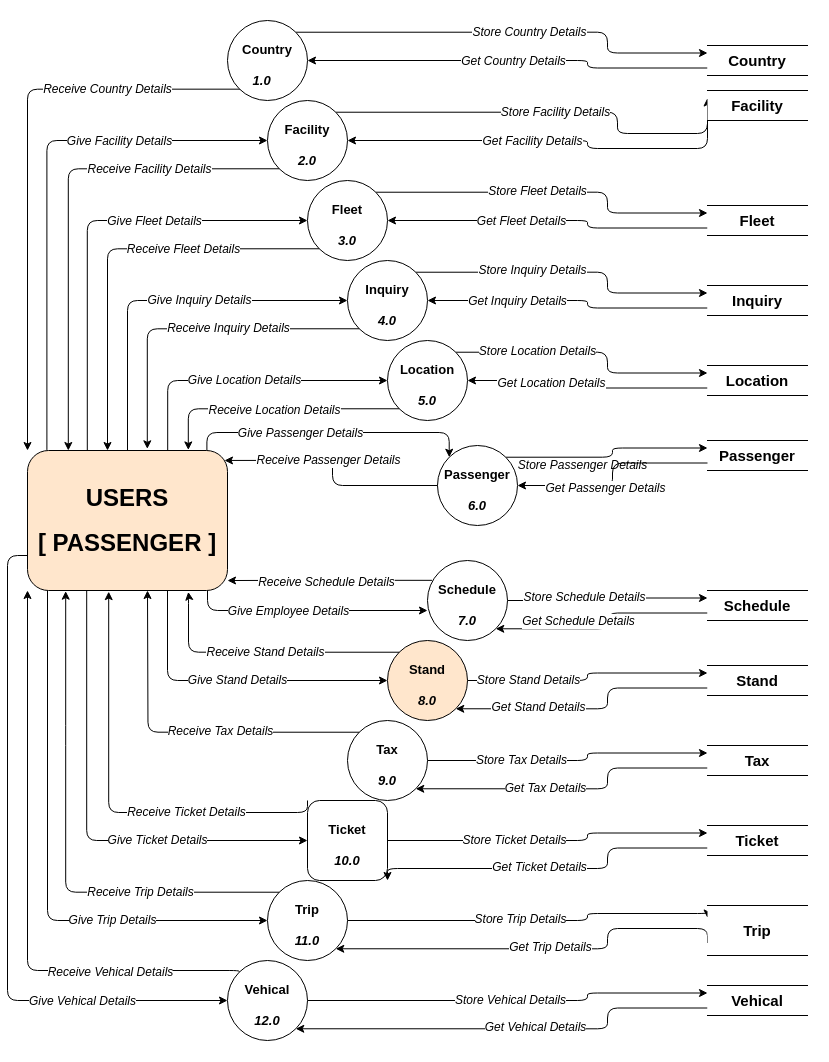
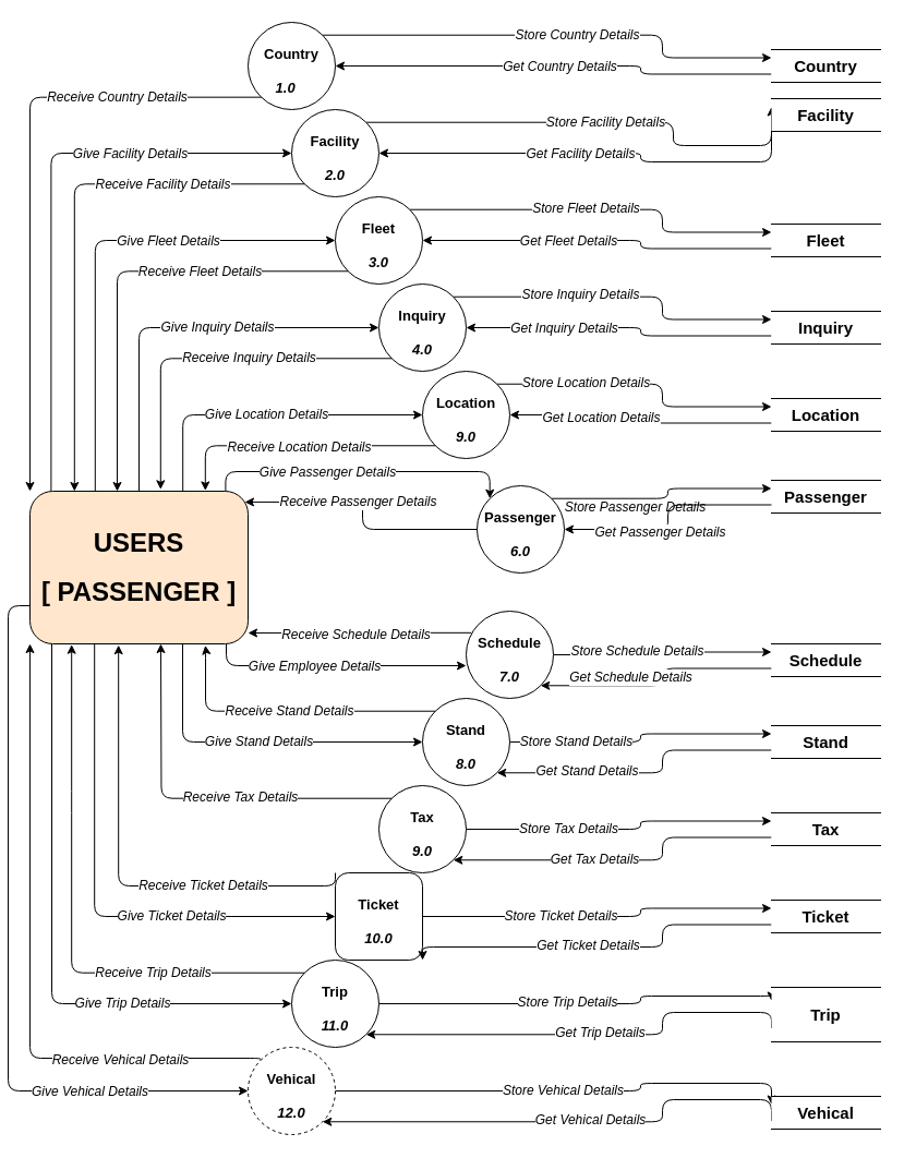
- <mxCell id="39" value="Location&lt;br style=&quot;font-size: 13px;&quot;&gt;&lt;i&gt;&lt;br&gt;5.0&lt;/i&gt;" style="ellipse;whiteSpace=wrap;html=1;fontStyle=1;verticalAlign=middle;labelPosition=center;verticalLabelPosition=middle;align=center;fontSize=13;spacingTop=10;rounded=1;" parent="1" vertex="1"><mxGeometry x="380" y="340" width="80" height="80" as="geometry" /></mxCell>
+ <mxCell id="39" value="Location&lt;br style=&quot;font-size: 13px;&quot;&gt;&lt;i&gt;&lt;br&gt;9.0&lt;/i&gt;" style="ellipse;whiteSpace=wrap;html=1;fontStyle=1;verticalAlign=middle;labelPosition=center;verticalLabelPosition=middle;align=center;fontSize=13;spacingTop=10;rounded=1;" parent="1" vertex="1"><mxGeometry x="380" y="340" width="80" height="80" as="geometry" /></mxCell>
- <mxCell id="48" value="Stand&lt;br style=&quot;font-size: 13px;&quot;&gt;&lt;i&gt;&lt;br&gt;8.0&lt;/i&gt;" style="ellipse;whiteSpace=wrap;html=1;fontStyle=1;verticalAlign=middle;labelPosition=center;verticalLabelPosition=middle;align=center;fontSize=13;spacingTop=10;rounded=1;fillColor=#ffe6cc;" parent="1" vertex="1"><mxGeometry x="380" y="640" width="80" height="80" as="geometry" /></mxCell>
+ <mxCell id="48" value="Stand&lt;br style=&quot;font-size: 13px;&quot;&gt;&lt;i&gt;&lt;br&gt;8.0&lt;/i&gt;" style="ellipse;whiteSpace=wrap;html=1;fontStyle=1;verticalAlign=middle;labelPosition=center;verticalLabelPosition=middle;align=center;fontSize=13;spacingTop=10;rounded=1;" parent="1" vertex="1"><mxGeometry x="380" y="640" width="80" height="80" as="geometry" /></mxCell>
- <mxCell id="62" value="Vehical&lt;br style=&quot;font-size: 13px;&quot;&gt;&lt;i&gt;&lt;br&gt;12.0&lt;/i&gt;" style="ellipse;whiteSpace=wrap;html=1;fontStyle=1;verticalAlign=middle;labelPosition=center;verticalLabelPosition=middle;align=center;fontSize=13;spacingTop=10;rounded=1;" parent="1" vertex="1"><mxGeometry x="220" y="960" width="80" height="80" as="geometry" /></mxCell>
+ <mxCell id="62" value="Vehical&lt;br style=&quot;font-size: 13px;&quot;&gt;&lt;i&gt;&lt;br&gt;12.0&lt;/i&gt;" style="ellipse;whiteSpace=wrap;html=1;fontStyle=1;verticalAlign=middle;labelPosition=center;verticalLabelPosition=middle;align=center;fontSize=13;spacingTop=10;rounded=1;dashed=1;" parent="1" vertex="1"><mxGeometry x="220" y="960" width="80" height="80" as="geometry" /></mxCell>
- <mxCell id="101" value="Vehical" style="html=1;dashed=0;whiteSpace=wrap;shape=partialRectangle;right=0;left=0;fontStyle=1;fontSize=15;rounded=1;" parent="1" vertex="1"><mxGeometry x="700" y="985" width="100" height="30" as="geometry" /></mxCell>
+ <mxCell id="101" value="Vehical" style="html=1;dashed=0;whiteSpace=wrap;shape=partialRectangle;right=0;left=0;fontStyle=1;fontSize=15;rounded=1;" parent="1" vertex="1"><mxGeometry x="700" y="1005" width="100" height="30" as="geometry" /></mxCell>
